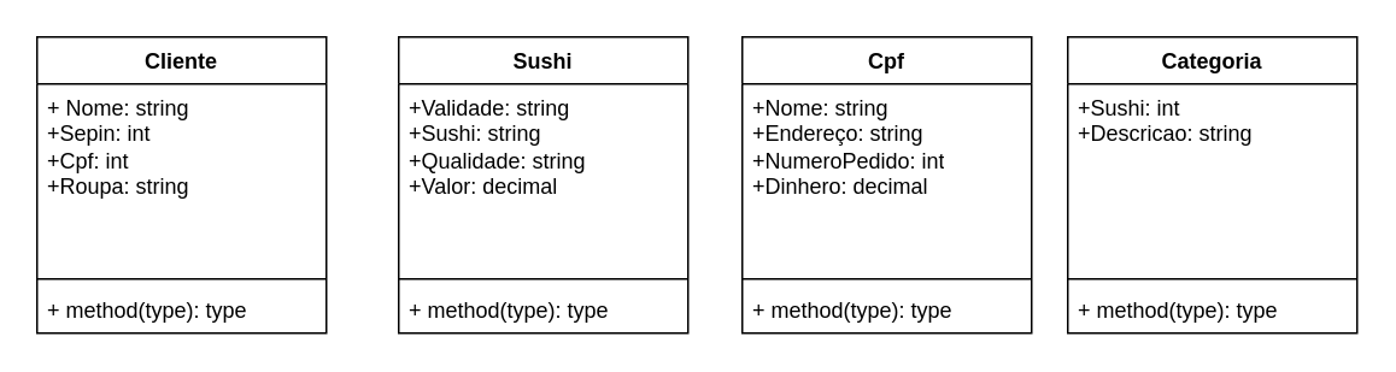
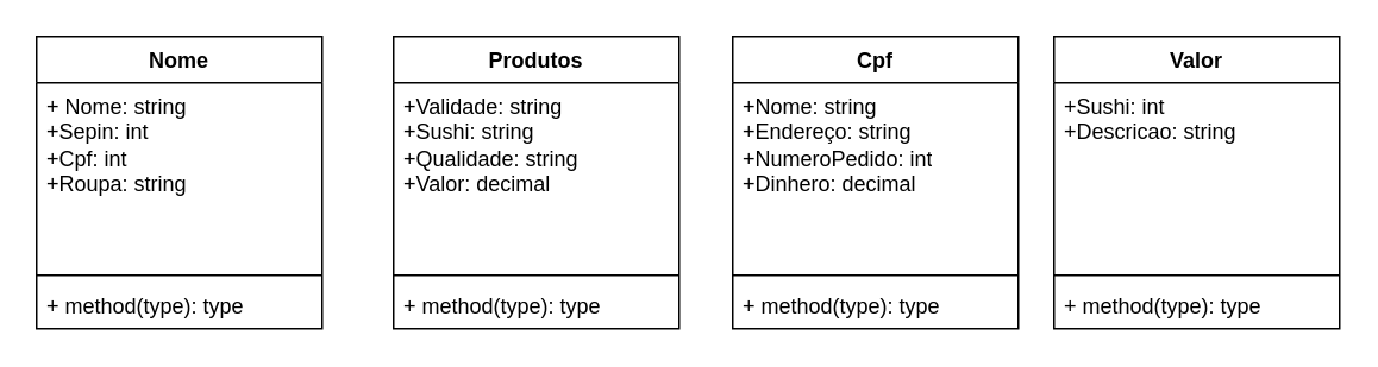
- <mxCell id="2" value="Cliente" style="swimlane;fontStyle=1;align=center;verticalAlign=top;childLayout=stackLayout;horizontal=1;startSize=26;horizontalStack=0;resizeParent=1;resizeParentMax=0;resizeLast=0;collapsible=1;marginBottom=0;whiteSpace=wrap;html=1;" vertex="1" parent="1"><mxGeometry x="20" y="20" width="160" height="164" as="geometry" /></mxCell>
+ <mxCell id="2" value="Nome" style="swimlane;fontStyle=1;align=center;verticalAlign=top;childLayout=stackLayout;horizontal=1;startSize=26;horizontalStack=0;resizeParent=1;resizeParentMax=0;resizeLast=0;collapsible=1;marginBottom=0;whiteSpace=wrap;html=1;" vertex="1" parent="1"><mxGeometry x="20" y="20" width="160" height="164" as="geometry" /></mxCell>
- <mxCell id="6" value="Sushi" style="swimlane;fontStyle=1;align=center;verticalAlign=top;childLayout=stackLayout;horizontal=1;startSize=26;horizontalStack=0;resizeParent=1;resizeParentMax=0;resizeLast=0;collapsible=1;marginBottom=0;whiteSpace=wrap;html=1;" vertex="1" parent="1"><mxGeometry x="220" y="20" width="160" height="164" as="geometry" /></mxCell>
+ <mxCell id="6" value="Produtos" style="swimlane;fontStyle=1;align=center;verticalAlign=top;childLayout=stackLayout;horizontal=1;startSize=26;horizontalStack=0;resizeParent=1;resizeParentMax=0;resizeLast=0;collapsible=1;marginBottom=0;whiteSpace=wrap;html=1;" vertex="1" parent="1"><mxGeometry x="220" y="20" width="160" height="164" as="geometry" /></mxCell>
- <mxCell id="14" value="Categoria" style="swimlane;fontStyle=1;align=center;verticalAlign=top;childLayout=stackLayout;horizontal=1;startSize=26;horizontalStack=0;resizeParent=1;resizeParentMax=0;resizeLast=0;collapsible=1;marginBottom=0;whiteSpace=wrap;html=1;" vertex="1" parent="1"><mxGeometry x="590" y="20" width="160" height="164" as="geometry" /></mxCell>
+ <mxCell id="14" value="Valor" style="swimlane;fontStyle=1;align=center;verticalAlign=top;childLayout=stackLayout;horizontal=1;startSize=26;horizontalStack=0;resizeParent=1;resizeParentMax=0;resizeLast=0;collapsible=1;marginBottom=0;whiteSpace=wrap;html=1;" vertex="1" parent="1"><mxGeometry x="590" y="20" width="160" height="164" as="geometry" /></mxCell>
